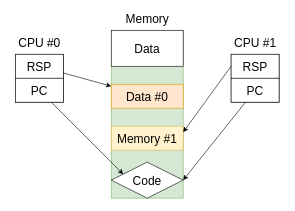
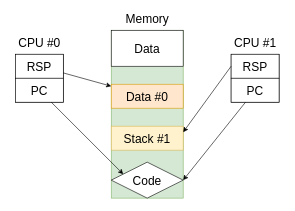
- <mxCell id="6" value="Memory #1" style="rounded=0;whiteSpace=wrap;html=1;fontSize=20;fillColor=#fff2cc;strokeColor=#d6b656;" vertex="1" parent="1"><mxGeometry x="185" y="210" width="120" height="40" as="geometry" /></mxCell>
+ <mxCell id="6" value="Stack #1" style="rounded=0;whiteSpace=wrap;html=1;fontSize=20;fillColor=#fff2cc;strokeColor=#d6b656;" vertex="1" parent="1"><mxGeometry x="185" y="210" width="120" height="40" as="geometry" /></mxCell>
